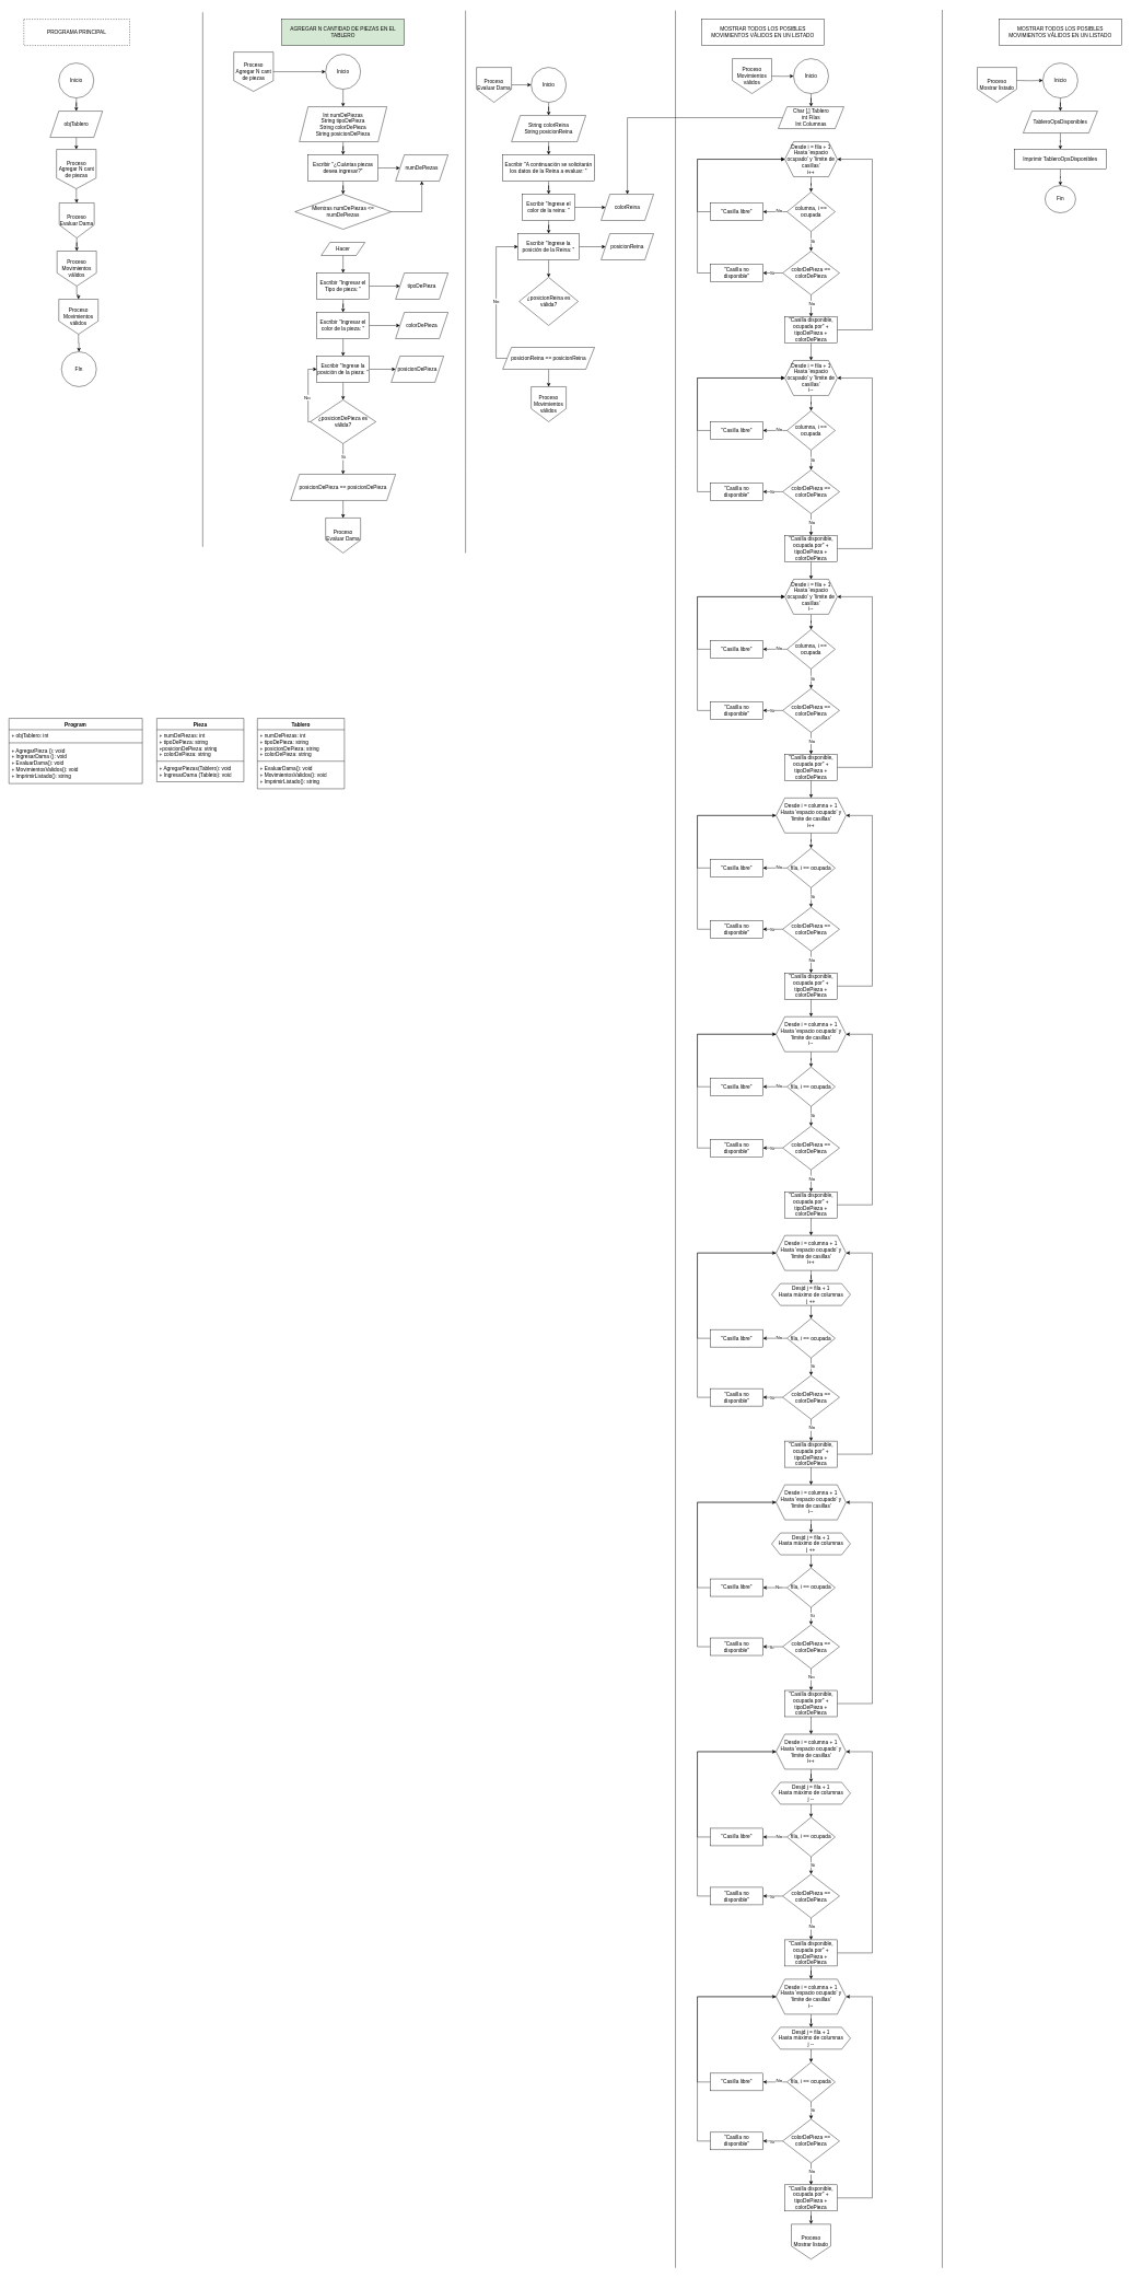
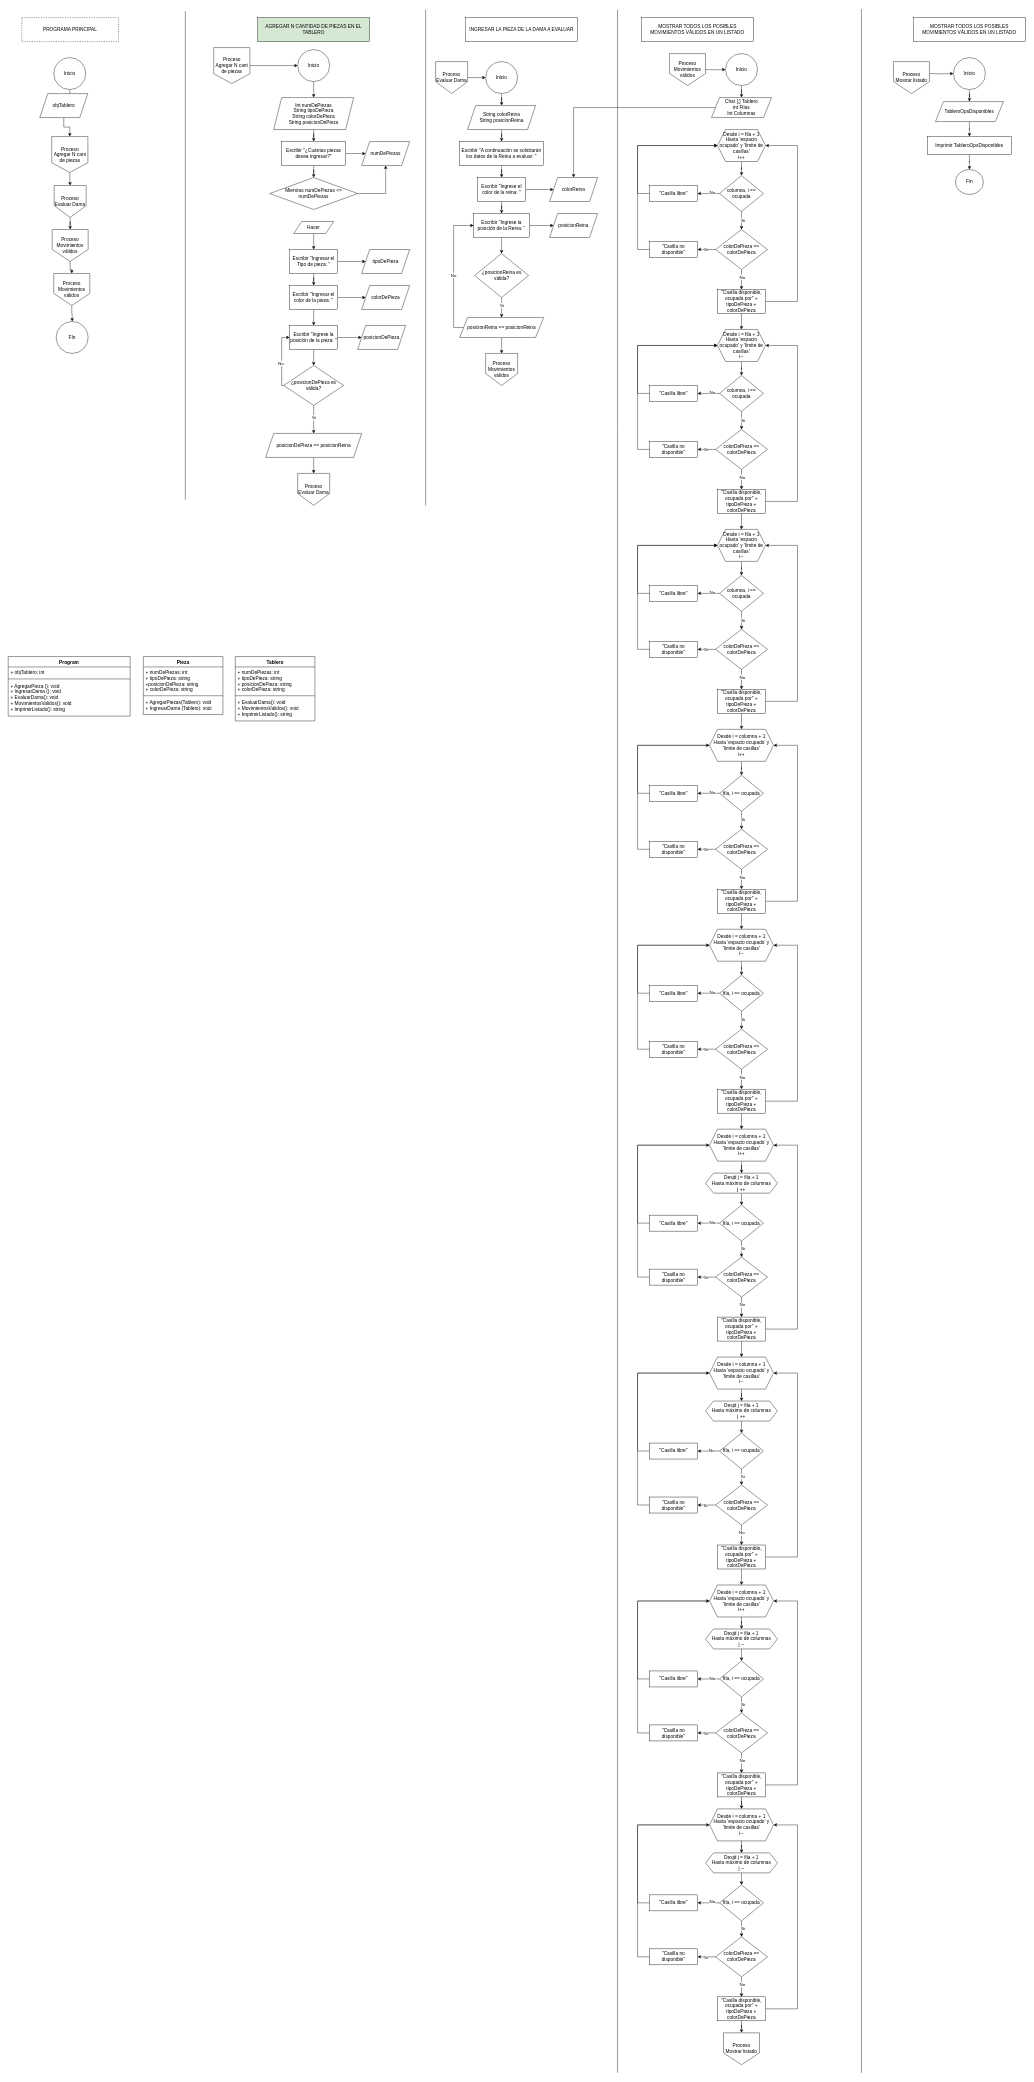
+ <mxCell id="55" value="INGRESAR LA PIEZA DE LA DAMA A EVALUAR" style="rounded=0;whiteSpace=wrap;html=1;" parent="1" vertex="1"><mxGeometry x="1164" y="42" width="280" height="60" as="geometry" /></mxCell>
- <mxCell id="265" value="objTablero" style="shape=parallelogram;perimeter=parallelogramPerimeter;whiteSpace=wrap;html=1;fixedSize=1;" vertex="1" parent="1"><mxGeometry x="114" y="252" width="120" height="60" as="geometry" /></mxCell>
+ <mxCell id="265" value="objTablero" style="shape=parallelogram;perimeter=parallelogramPerimeter;whiteSpace=wrap;html=1;fixedSize=1;" vertex="1" parent="1"><mxGeometry x="99" y="232" width="120" height="60" as="geometry" /></mxCell>
+ <mxCell id="47" value="" style="edgeStyle=orthogonalEdgeStyle;rounded=0;orthogonalLoop=1;jettySize=auto;html=1;" parent="1" source="49" target="53" edge="1"><mxGeometry relative="1" as="geometry" /></mxCell>
+ <mxCell id="48" value="Si" style="edgeLabel;html=1;align=center;verticalAlign=middle;resizable=0;points=[];" parent="47" vertex="1" connectable="0"><mxGeometry x="-0.248" relative="1" as="geometry"><mxPoint as="offset" /></mxGeometry></mxCell>
- <mxCell id="38" value="posicionDePieza == posicionDePieza" style="shape=parallelogram;perimeter=parallelogramPerimeter;whiteSpace=wrap;html=1;fixedSize=1;" parent="1" vertex="1"><mxGeometry x="664" y="1082" width="240" height="60" as="geometry" /></mxCell>
+ <mxCell id="38" value="posicionDePieza == posicionReina" style="shape=parallelogram;perimeter=parallelogramPerimeter;whiteSpace=wrap;html=1;fixedSize=1;" parent="1" vertex="1"><mxGeometry x="664" y="1082" width="240" height="60" as="geometry" /></mxCell>
